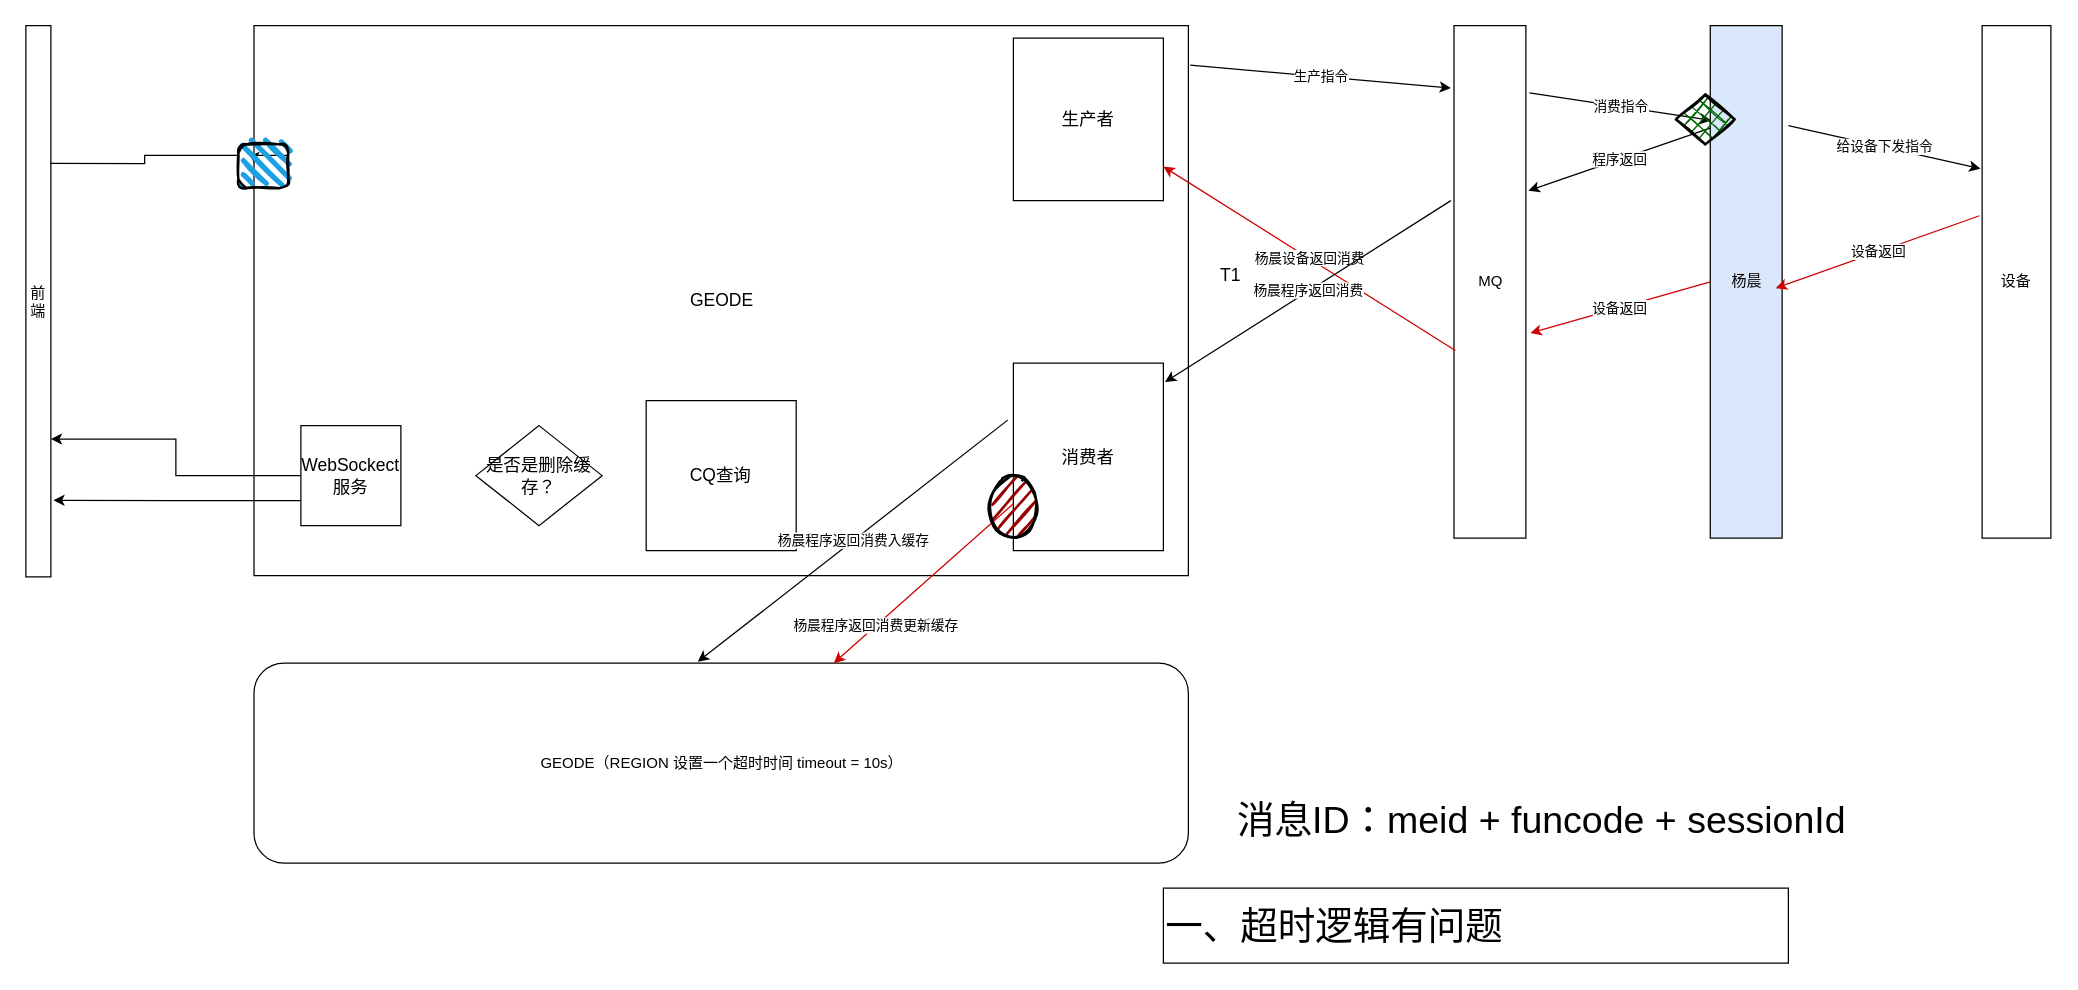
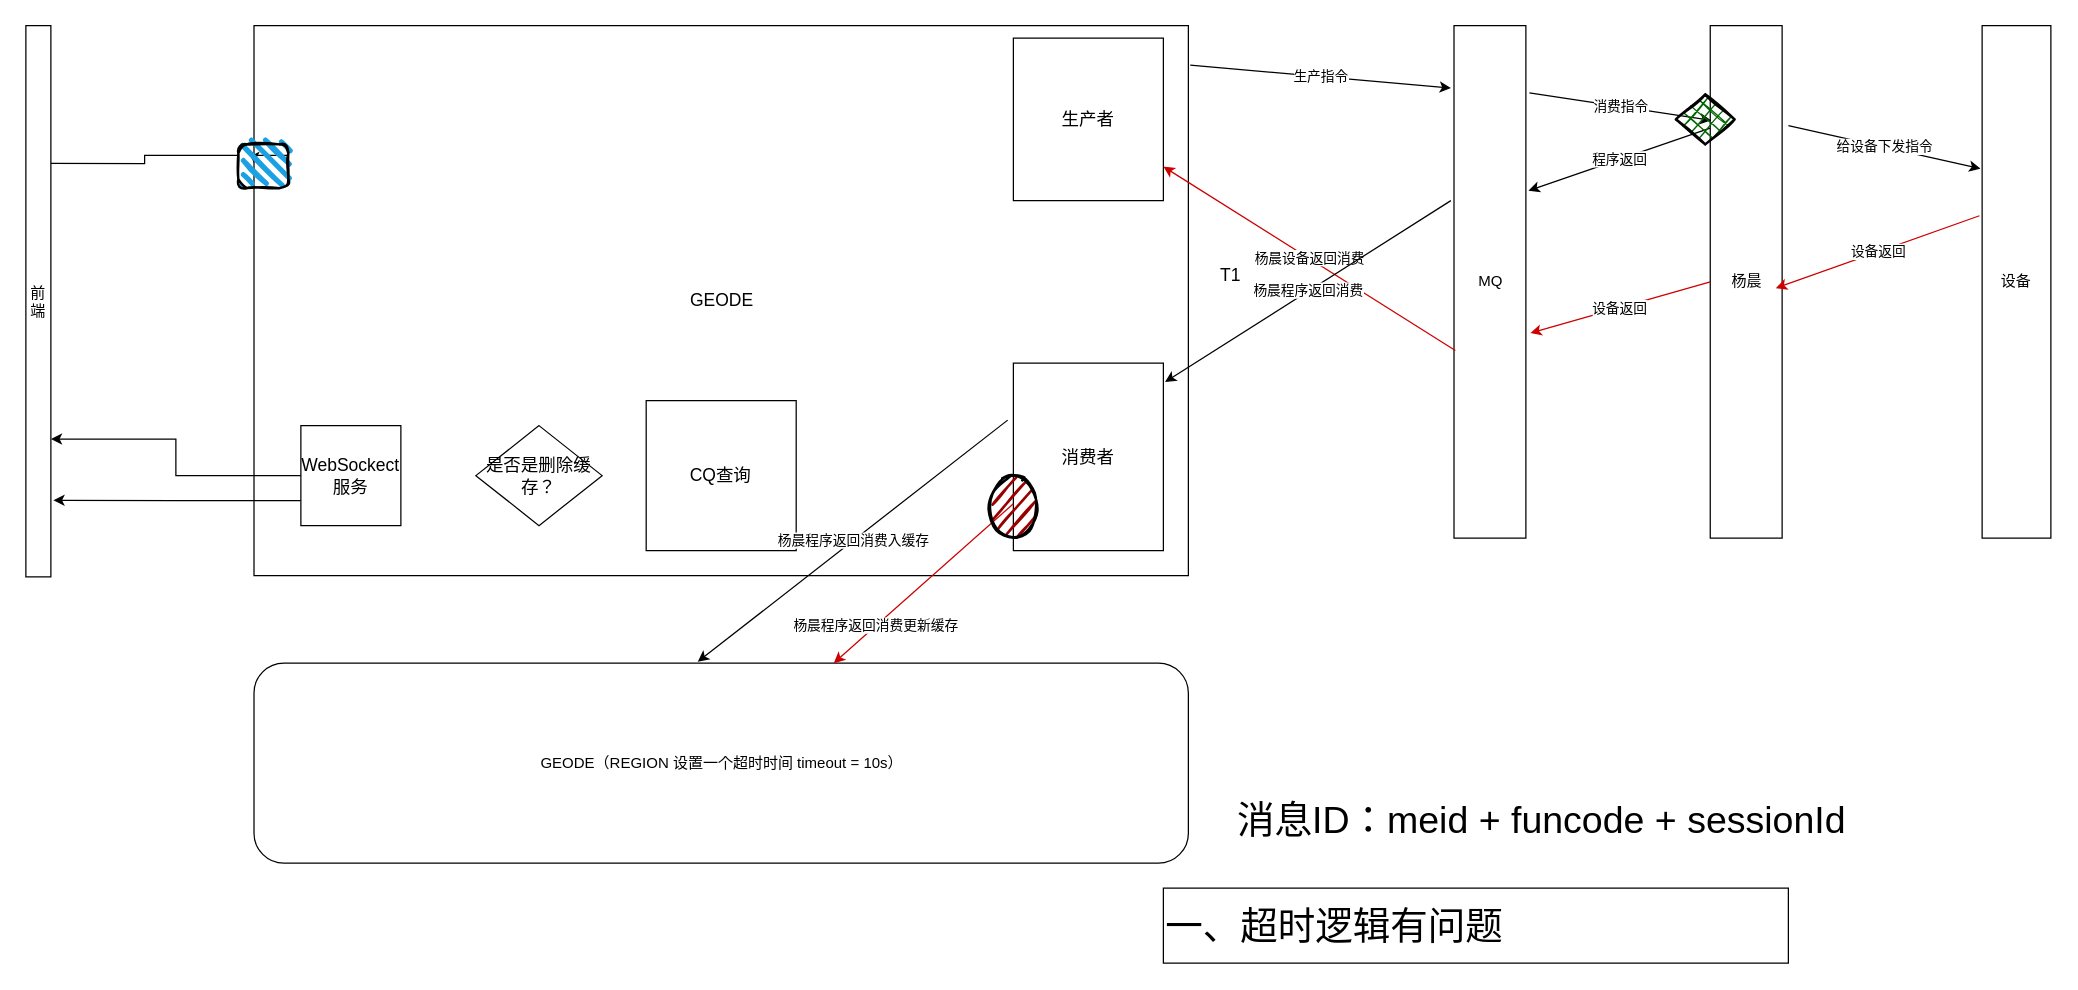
- <mxCell id="6" value="杨晨" style="rounded=0;whiteSpace=wrap;html=1;fillColor=#dae8fc;" vertex="1" parent="1"><mxGeometry x="1367.5" y="20" width="57.5" height="410" as="geometry" /></mxCell>
+ <mxCell id="6" value="杨晨" style="rounded=0;whiteSpace=wrap;html=1;" vertex="1" parent="1"><mxGeometry x="1367.5" y="20" width="57.5" height="410" as="geometry" /></mxCell>
